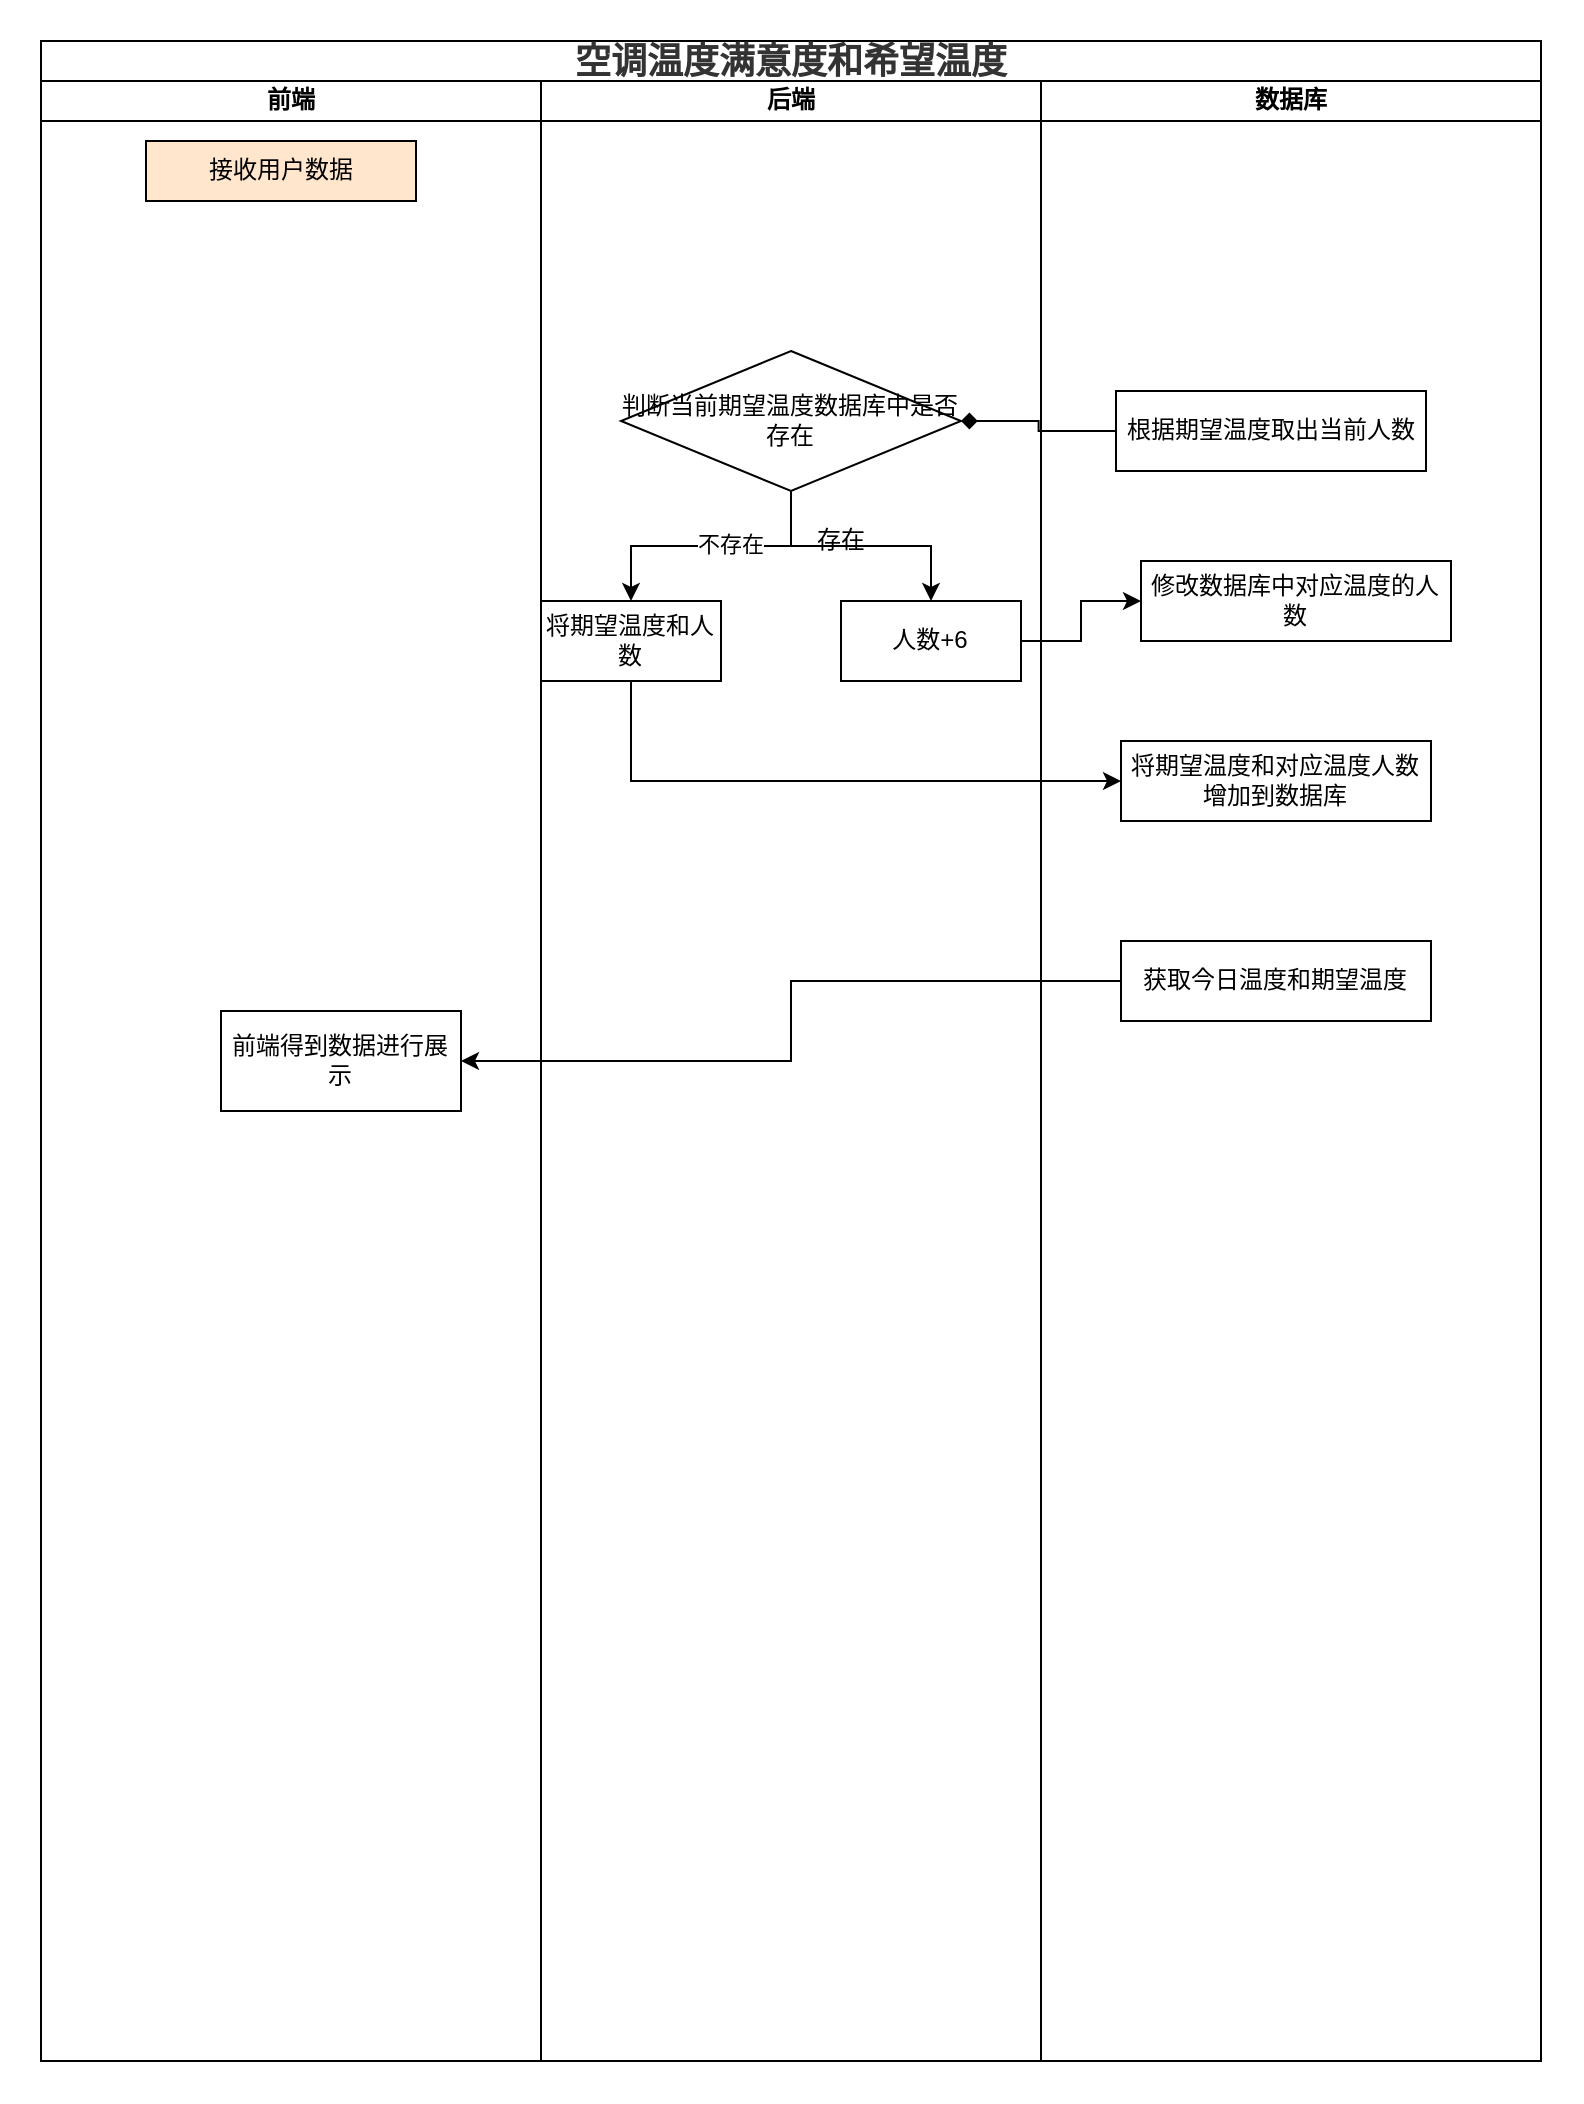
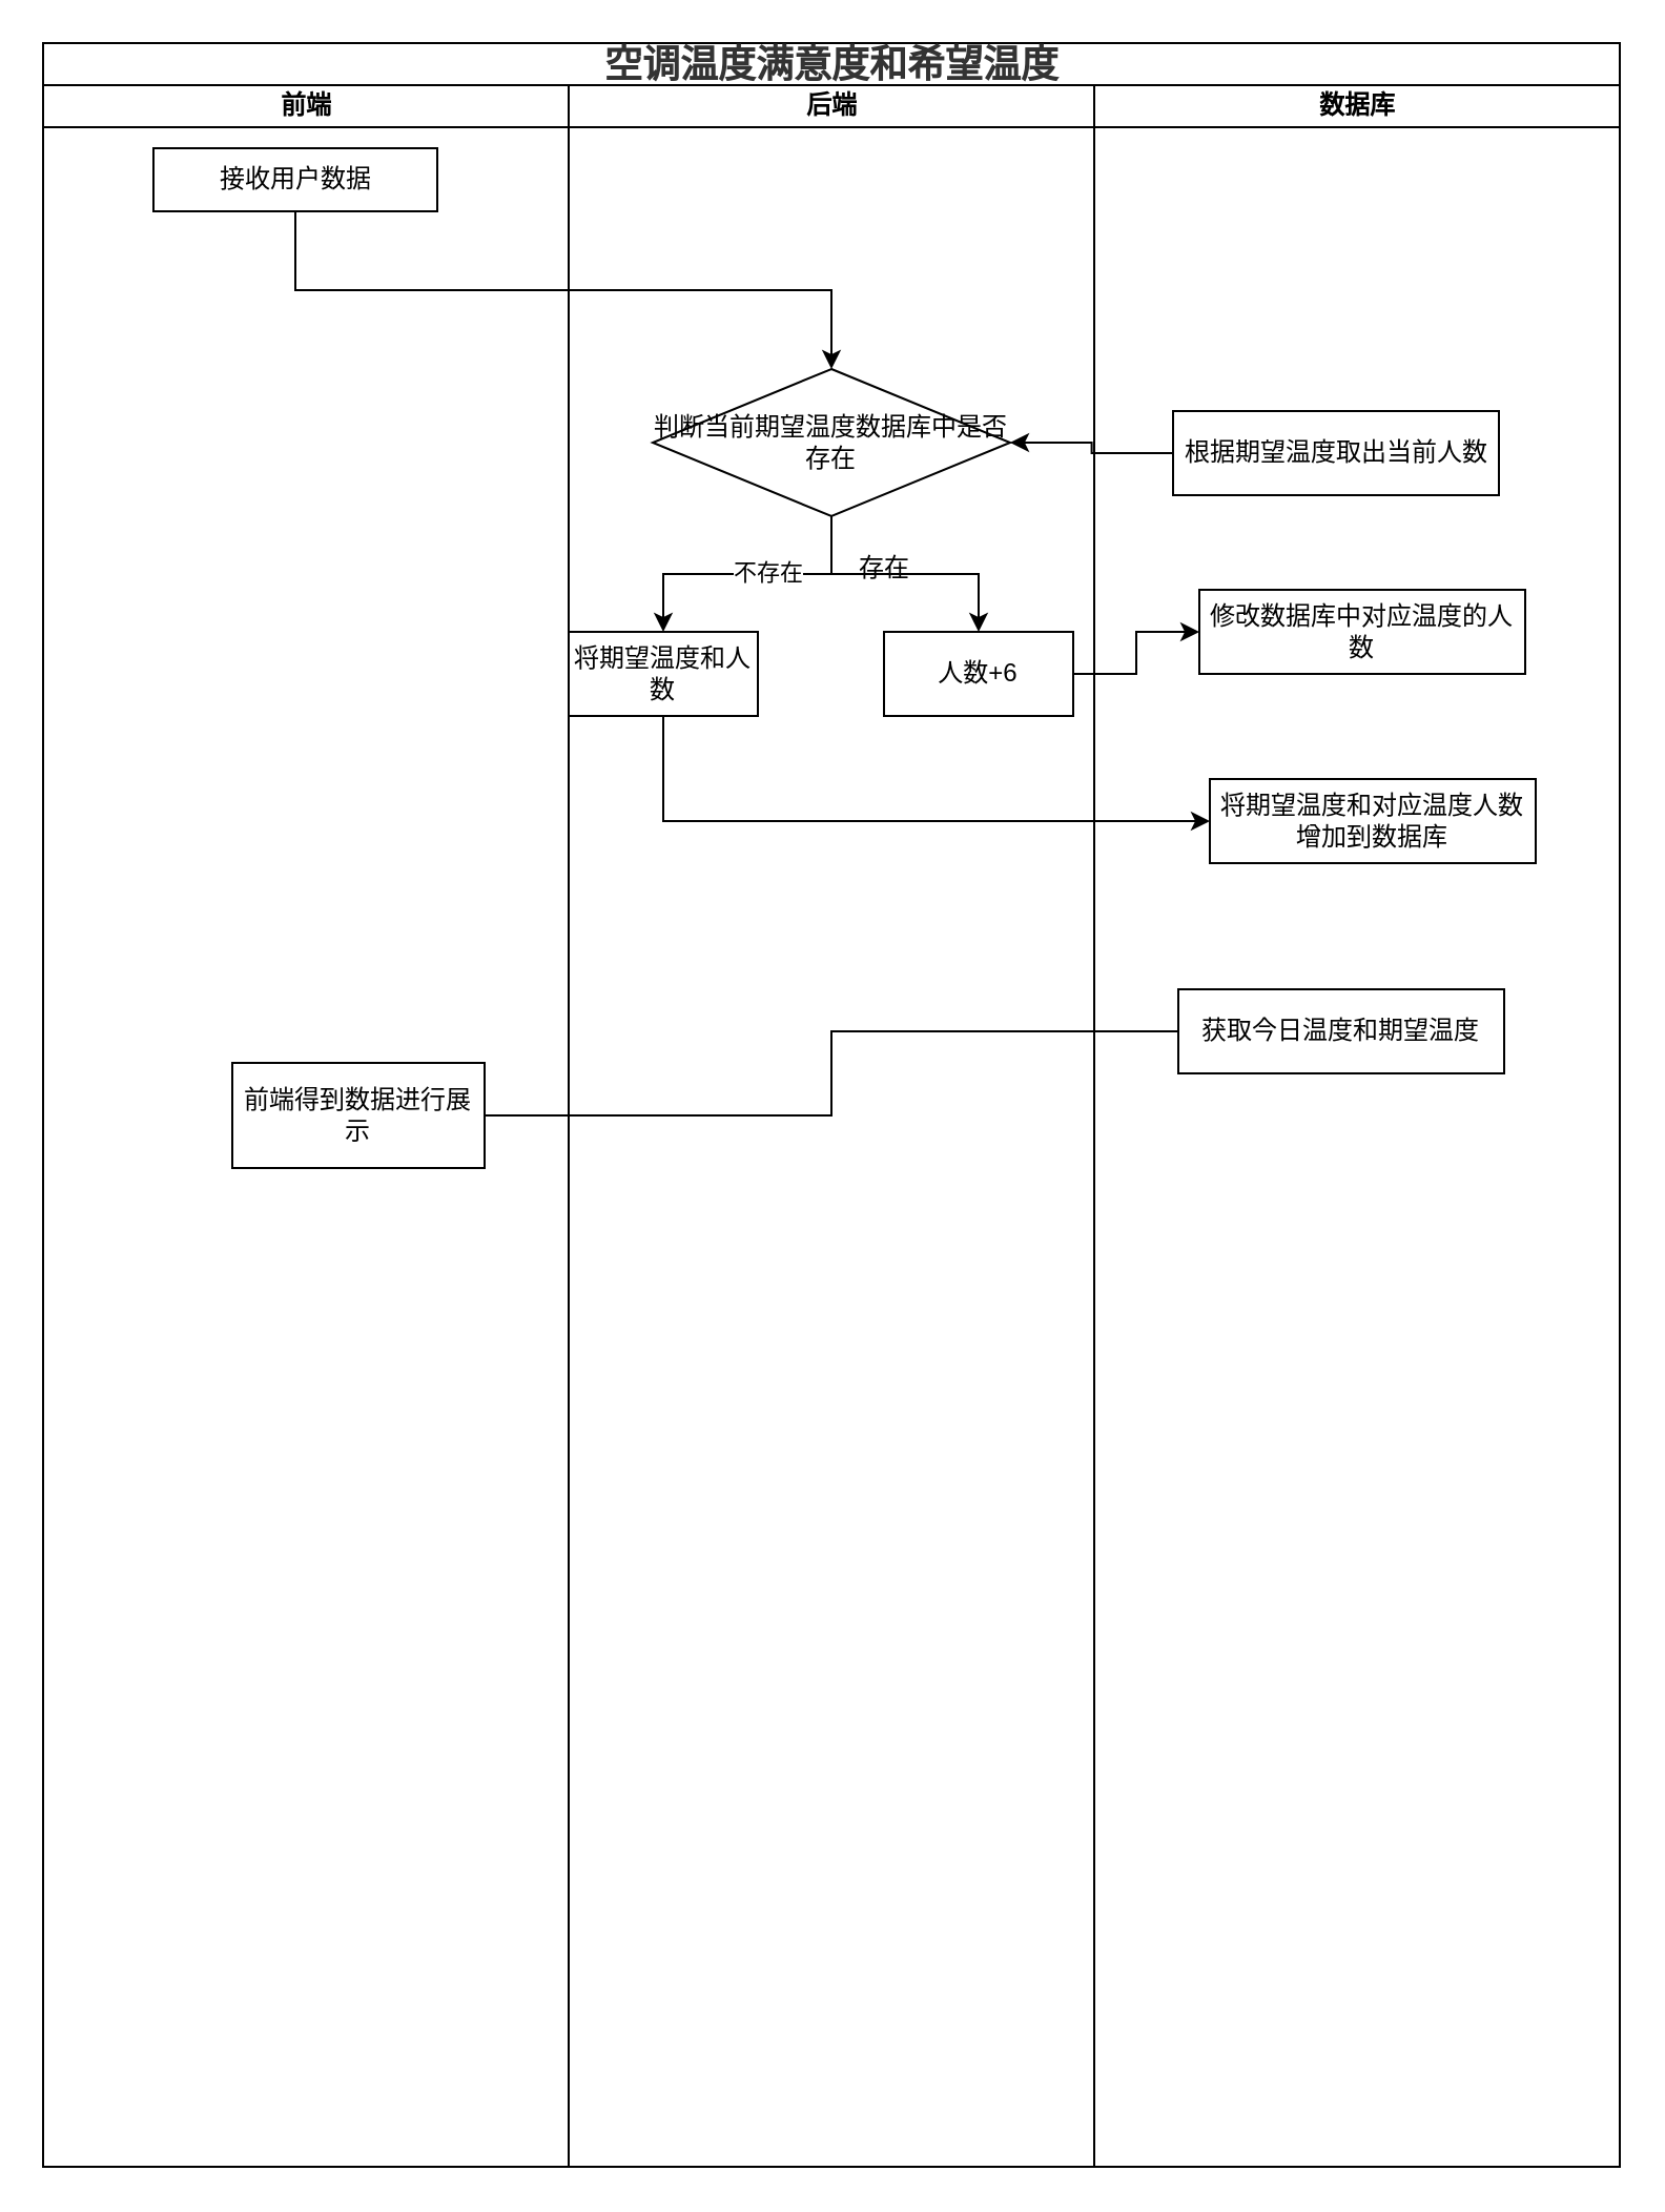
- <mxCell id="4" value="接收用户数据" style="rounded=0;whiteSpace=wrap;html=1;fillColor=#ffe6cc;" parent="3" vertex="1"><mxGeometry x="52.5" y="30" width="135" height="30" as="geometry" /></mxCell>
+ <mxCell id="4" value="接收用户数据" style="rounded=0;whiteSpace=wrap;html=1;" parent="3" vertex="1"><mxGeometry x="52.5" y="30" width="135" height="30" as="geometry" /></mxCell>
+ <mxCell id="18" style="edgeStyle=orthogonalEdgeStyle;rounded=0;orthogonalLoop=1;jettySize=auto;html=1;exitX=0.5;exitY=1;exitDx=0;exitDy=0;entryX=0.5;entryY=0;entryDx=0;entryDy=0;" parent="2" source="4" target="10" edge="1"><mxGeometry relative="1" as="geometry"><mxPoint x="370" y="150" as="targetPoint" /></mxGeometry></mxCell>
- <mxCell id="19" style="edgeStyle=orthogonalEdgeStyle;rounded=0;orthogonalLoop=1;jettySize=auto;html=1;exitX=0;exitY=0.5;exitDx=0;exitDy=0;entryX=1;entryY=0.5;entryDx=0;entryDy=0;endArrow=diamond;" edge="1" parent="2" source="14" target="10"><mxGeometry relative="1" as="geometry" /></mxCell>
+ <mxCell id="19" style="edgeStyle=orthogonalEdgeStyle;rounded=0;orthogonalLoop=1;jettySize=auto;html=1;exitX=0;exitY=0.5;exitDx=0;exitDy=0;entryX=1;entryY=0.5;entryDx=0;entryDy=0;" edge="1" parent="2" source="14" target="10"><mxGeometry relative="1" as="geometry" /></mxCell>
- <mxCell id="16" value="将期望温度和对应温度人数增加到数据库" style="rounded=0;whiteSpace=wrap;html=1;" vertex="1" parent="13"><mxGeometry x="40" y="330" width="155" height="40" as="geometry" /></mxCell>
+ <mxCell id="16" value="将期望温度和对应温度人数增加到数据库" style="rounded=0;whiteSpace=wrap;html=1;" vertex="1" parent="13"><mxGeometry x="55" y="330" width="155" height="40" as="geometry" /></mxCell>
- <mxCell id="22" style="edgeStyle=orthogonalEdgeStyle;rounded=0;orthogonalLoop=1;jettySize=auto;html=1;exitX=0;exitY=0.5;exitDx=0;exitDy=0;entryX=1;entryY=0.5;entryDx=0;entryDy=0;" edge="1" parent="2" source="17" target="5"><mxGeometry relative="1" as="geometry" /></mxCell>
+ <mxCell id="22" style="edgeStyle=orthogonalEdgeStyle;rounded=0;orthogonalLoop=1;jettySize=auto;html=1;exitX=0;exitY=0.5;exitDx=0;exitDy=0;entryX=1;entryY=0.5;entryDx=0;entryDy=0;endArrow=none;" edge="1" parent="2" source="17" target="5"><mxGeometry relative="1" as="geometry" /></mxCell>
